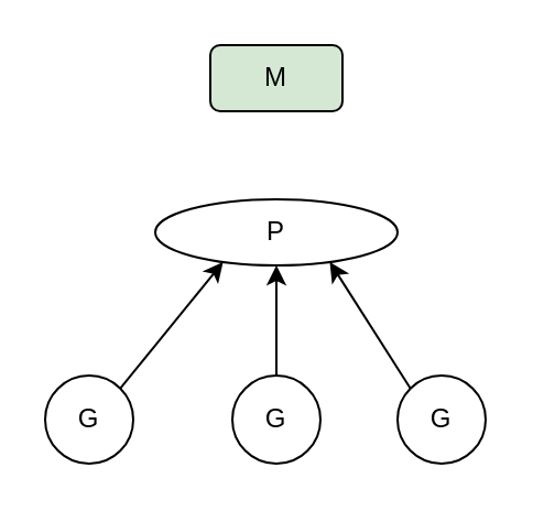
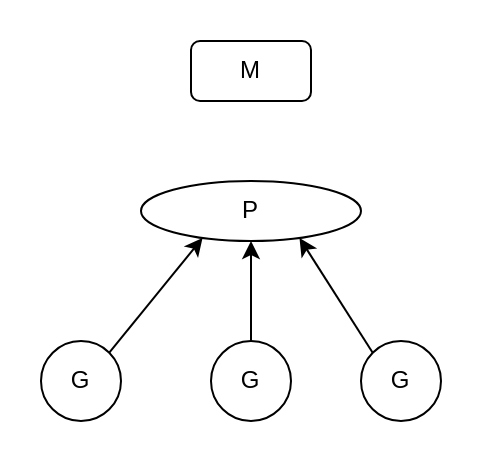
- <mxCell id="2" value="M" style="rounded=1;whiteSpace=wrap;html=1;fillColor=#d5e8d4;" vertex="1" parent="1"><mxGeometry x="95" y="20" width="60" height="30" as="geometry" /></mxCell>
+ <mxCell id="2" value="M" style="rounded=1;whiteSpace=wrap;html=1;" vertex="1" parent="1"><mxGeometry x="95" y="20" width="60" height="30" as="geometry" /></mxCell>
